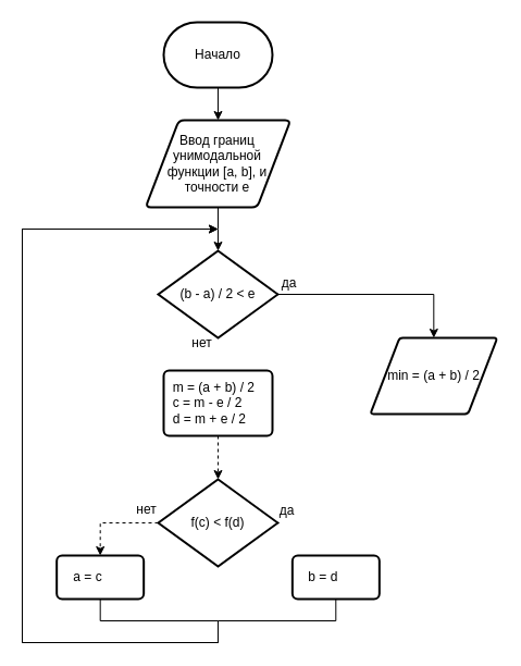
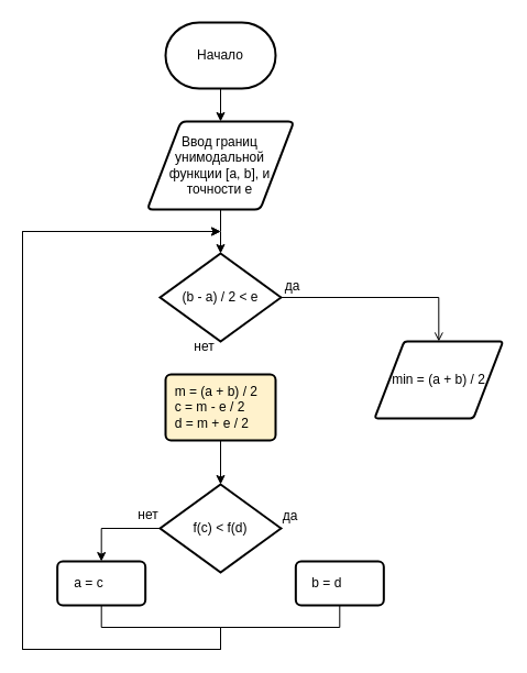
- <mxCell id="6" style="edgeStyle=orthogonalEdgeStyle;rounded=0;orthogonalLoop=1;jettySize=auto;html=1;entryX=0.5;entryY=0;entryDx=0;entryDy=0;" edge="1" parent="1" source="7" target="8"><mxGeometry relative="1" as="geometry" /></mxCell>
+ <mxCell id="6" style="edgeStyle=orthogonalEdgeStyle;rounded=0;orthogonalLoop=1;jettySize=auto;html=1;entryX=0.5;entryY=0;entryDx=0;entryDy=0;endArrow=open;" edge="1" parent="1" source="7" target="8"><mxGeometry relative="1" as="geometry" /></mxCell>
- <mxCell id="10" value="&amp;nbsp; m = (a + b) / 2&lt;br&gt;&amp;nbsp; c = m - e / 2&lt;br&gt;&amp;nbsp; d = m + e / 2" style="rounded=1;whiteSpace=wrap;html=1;absoluteArcSize=1;arcSize=10;strokeWidth=2;align=left;" vertex="1" parent="1"><mxGeometry x="150" y="340" width="100" height="60" as="geometry" /></mxCell>
+ <mxCell id="10" value="&amp;nbsp; m = (a + b) / 2&lt;br&gt;&amp;nbsp; c = m - e / 2&lt;br&gt;&amp;nbsp; d = m + e / 2" style="rounded=1;whiteSpace=wrap;html=1;absoluteArcSize=1;arcSize=10;strokeWidth=2;align=left;fillColor=#fff2cc;" vertex="1" parent="1"><mxGeometry x="150" y="340" width="100" height="60" as="geometry" /></mxCell>
- <mxCell id="9" style="edgeStyle=orthogonalEdgeStyle;rounded=0;orthogonalLoop=1;jettySize=auto;html=1;entryX=0.5;entryY=0;entryDx=0;entryDy=0;entryPerimeter=0;dashed=1;" edge="1" parent="1" source="10" target="12"><mxGeometry relative="1" as="geometry" /></mxCell>
+ <mxCell id="9" style="edgeStyle=orthogonalEdgeStyle;rounded=0;orthogonalLoop=1;jettySize=auto;html=1;entryX=0.5;entryY=0;entryDx=0;entryDy=0;entryPerimeter=0;" edge="1" parent="1" source="10" target="12"><mxGeometry relative="1" as="geometry" /></mxCell>
- <mxCell id="11" style="edgeStyle=orthogonalEdgeStyle;rounded=0;orthogonalLoop=1;jettySize=auto;html=1;entryX=0.5;entryY=0;entryDx=0;entryDy=0;dashed=1;" edge="1" parent="1" source="12" target="16"><mxGeometry relative="1" as="geometry" /></mxCell>
+ <mxCell id="11" style="edgeStyle=orthogonalEdgeStyle;rounded=0;orthogonalLoop=1;jettySize=auto;html=1;entryX=0.5;entryY=0;entryDx=0;entryDy=0;" edge="1" parent="1" source="12" target="16"><mxGeometry relative="1" as="geometry" /></mxCell>
